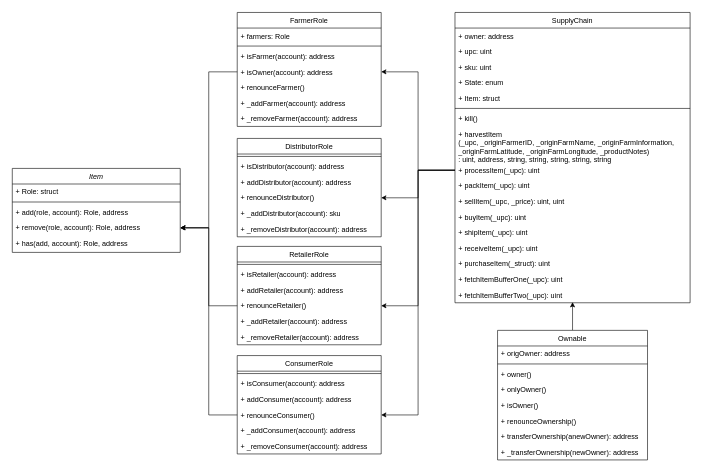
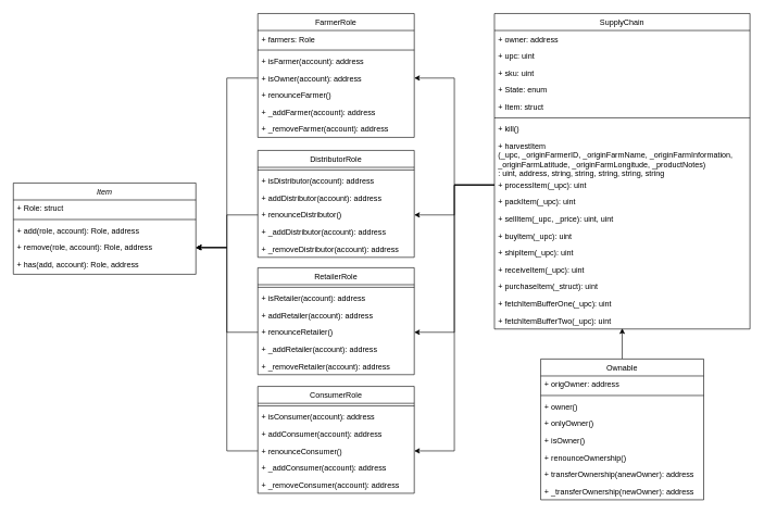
+ <mxCell id="70" style="edgeStyle=orthogonalEdgeStyle;rounded=0;orthogonalLoop=1;jettySize=auto;html=1;entryX=1;entryY=0.5;entryDx=0;entryDy=0;" edge="1" parent="1" source="19" target="6"><mxGeometry relative="1" as="geometry" /></mxCell>
- <mxCell id="20" value="+ _addDistributor(account): sku" style="text;align=left;verticalAlign=top;spacingLeft=4;spacingRight=4;overflow=hidden;rotatable=0;points=[[0,0.5],[1,0.5]];portConstraint=eastwest;" vertex="1" parent="15"><mxGeometry y="112" width="240" height="26" as="geometry" /></mxCell>
+ <mxCell id="20" value="+ _addDistributor(account): address" style="text;align=left;verticalAlign=top;spacingLeft=4;spacingRight=4;overflow=hidden;rotatable=0;points=[[0,0.5],[1,0.5]];portConstraint=eastwest;" vertex="1" parent="15"><mxGeometry y="112" width="240" height="26" as="geometry" /></mxCell>
